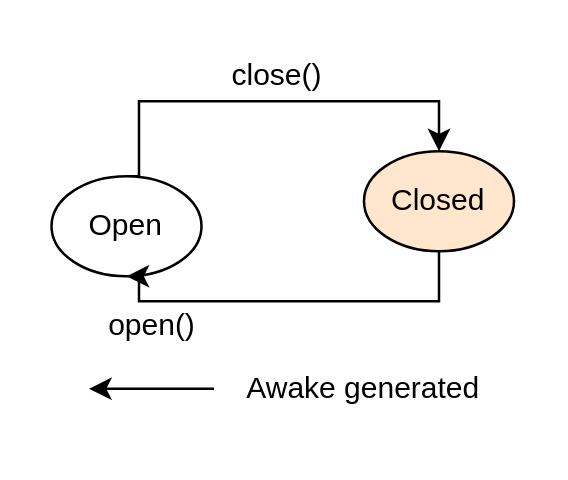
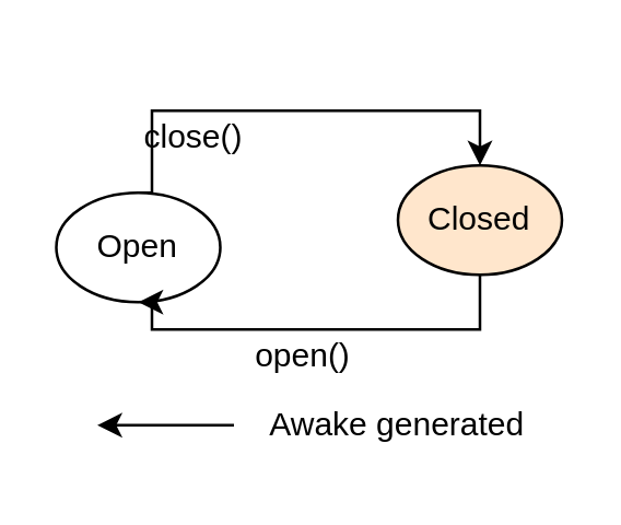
- <mxCell id="6" value="close()" style="text;html=1;align=center;verticalAlign=middle;resizable=0;points=[];autosize=1;strokeColor=none;fillColor=none;" parent="1" vertex="1"><mxGeometry x="85" y="20" width="50" height="20" as="geometry" /></mxCell>
+ <mxCell id="6" value="close()" style="text;html=1;align=center;verticalAlign=middle;resizable=0;points=[];autosize=1;strokeColor=none;fillColor=none;" parent="1" vertex="1"><mxGeometry x="45" y="40" width="50" height="20" as="geometry" /></mxCell>
- <mxCell id="7" value="open()" style="text;html=1;align=center;verticalAlign=middle;resizable=0;points=[];autosize=1;strokeColor=none;fillColor=none;" parent="1" vertex="1"><mxGeometry x="35" y="120" width="50" height="20" as="geometry" /></mxCell>
+ <mxCell id="7" value="open()" style="text;html=1;align=center;verticalAlign=middle;resizable=0;points=[];autosize=1;strokeColor=none;fillColor=none;" parent="1" vertex="1"><mxGeometry x="85" y="120" width="50" height="20" as="geometry" /></mxCell>
